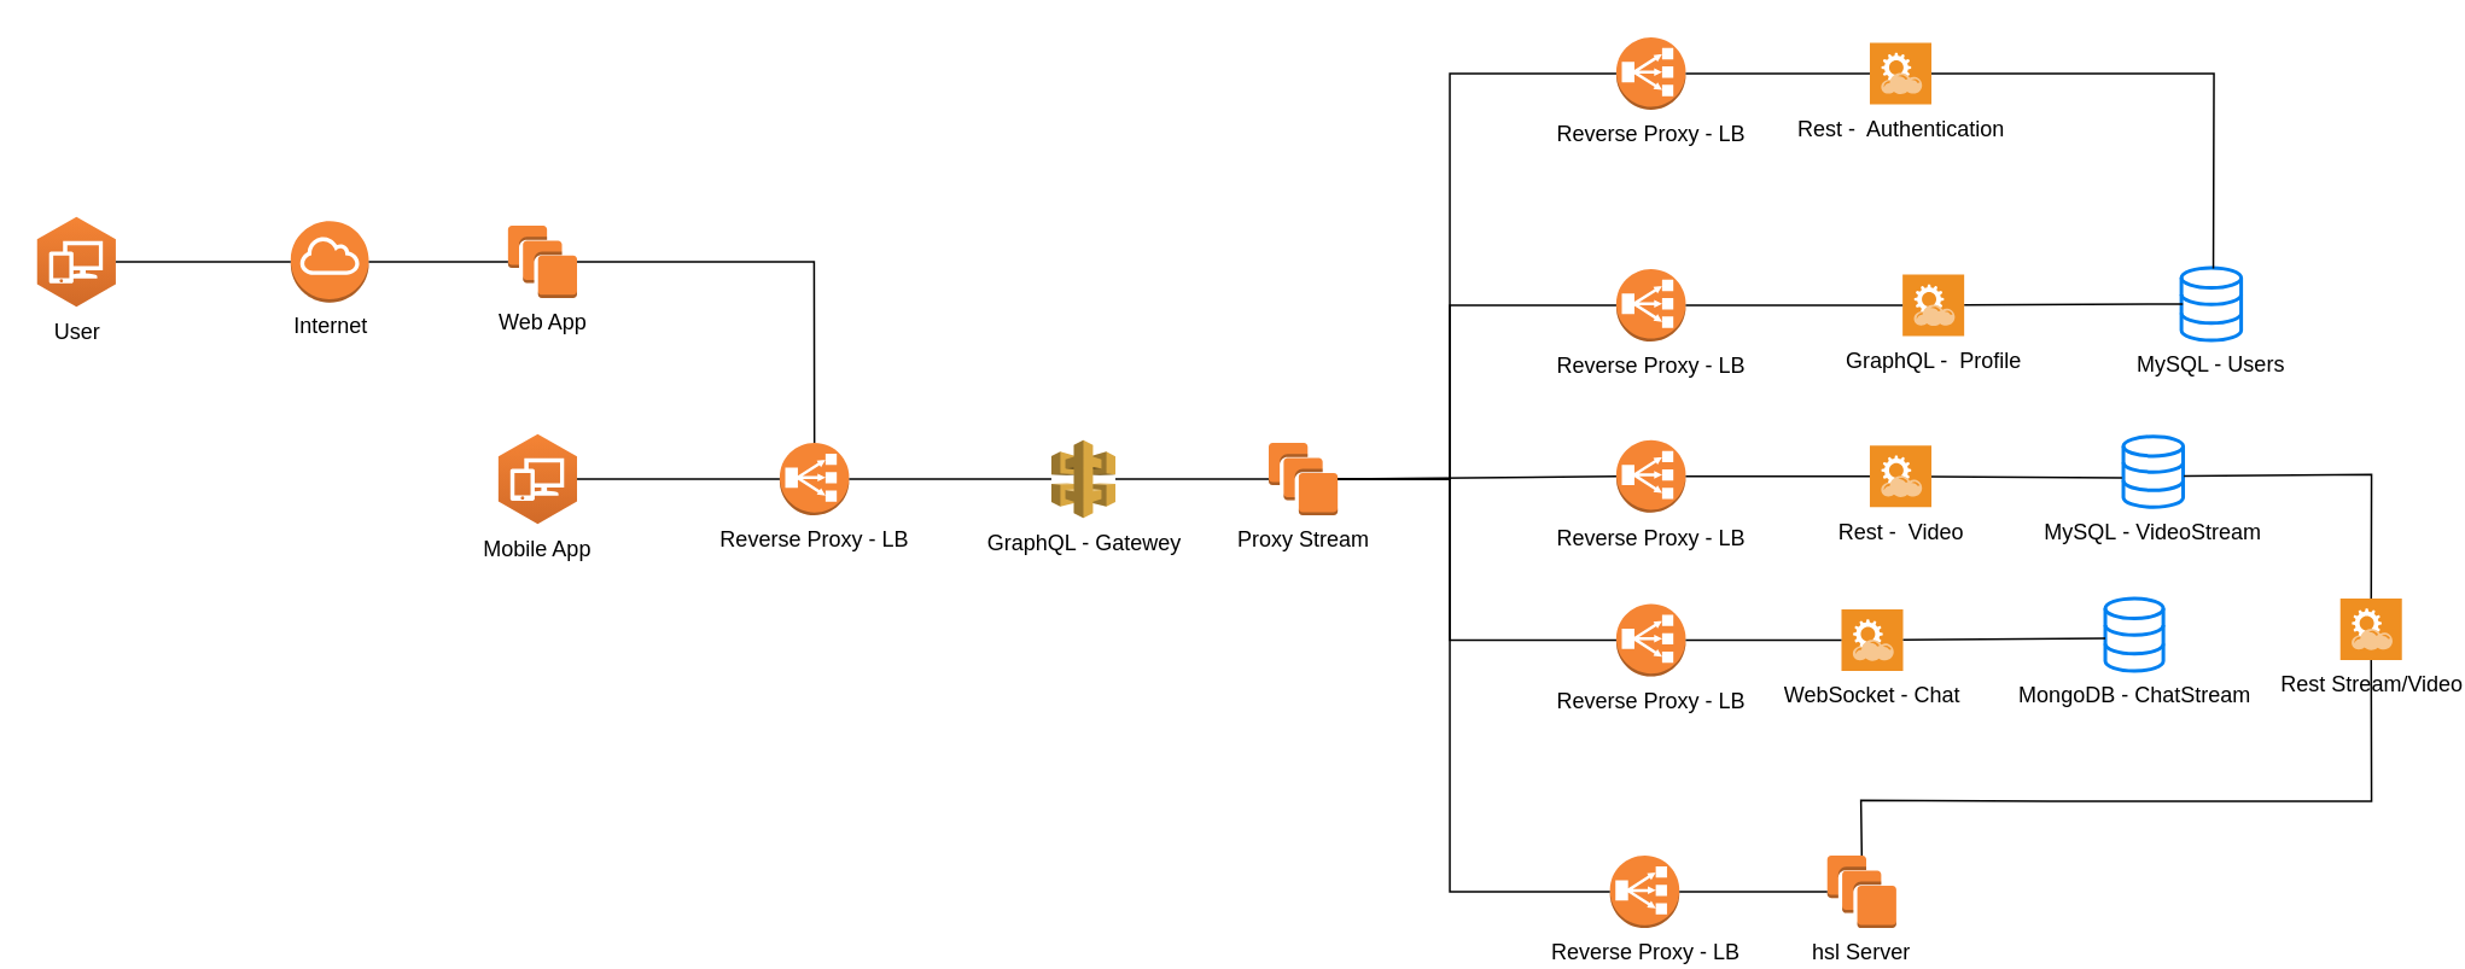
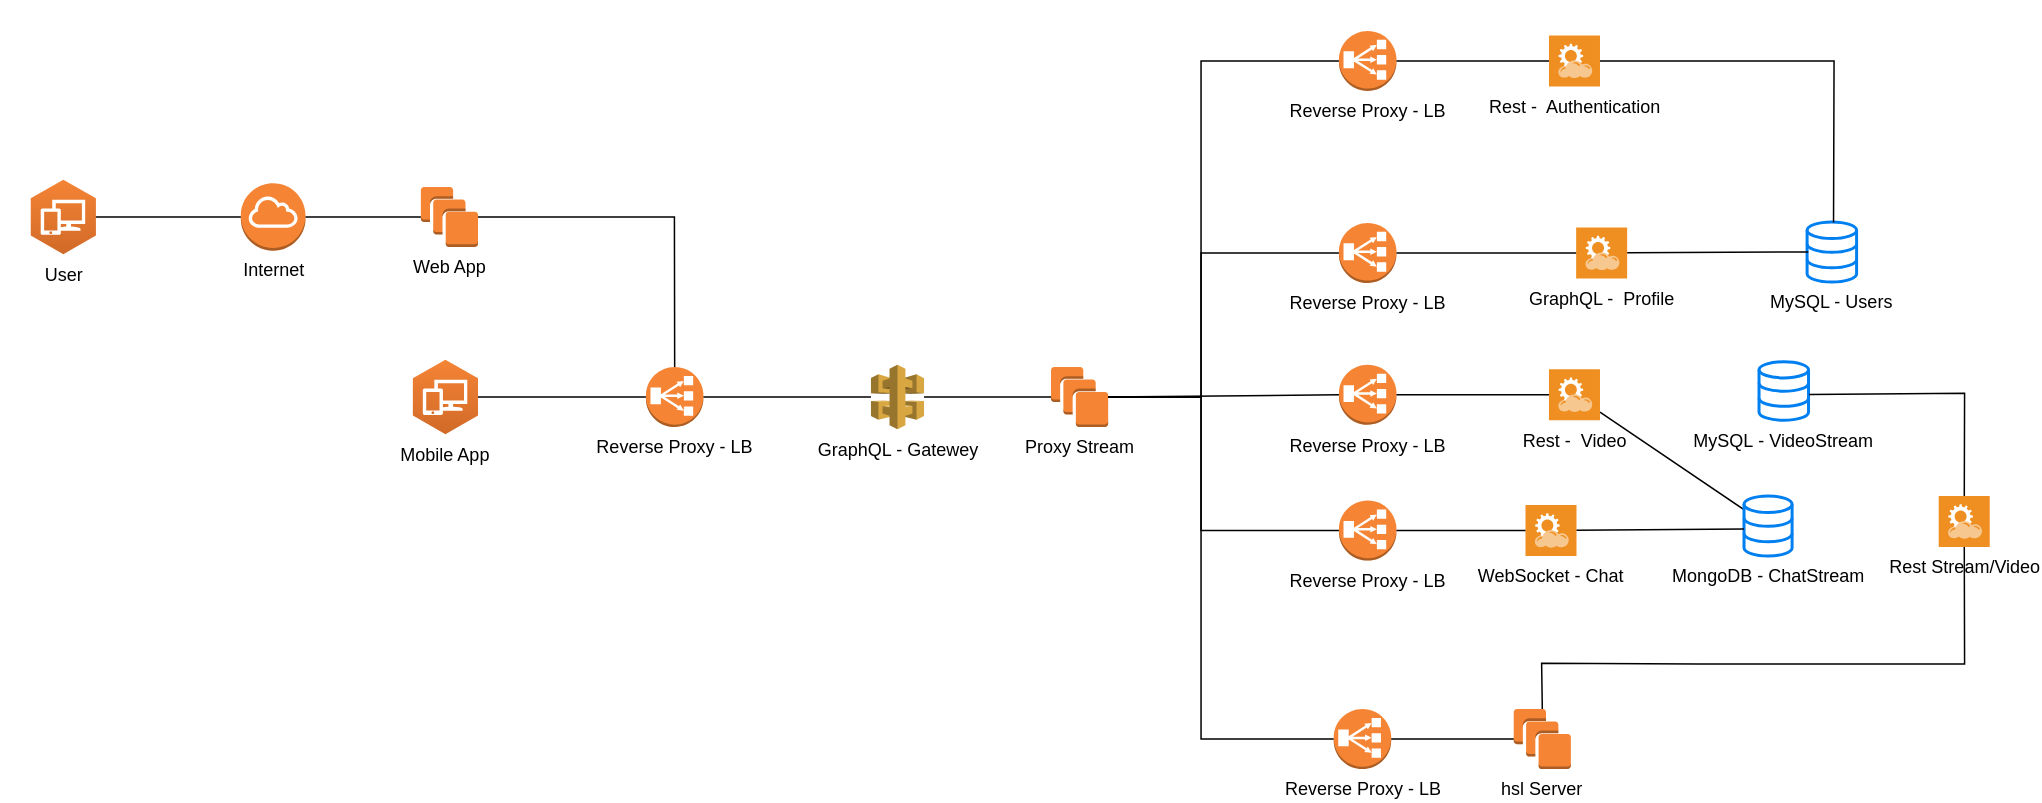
- <mxCell id="8" value="" style="endArrow=none;html=1;rounded=0;entryX=-0.023;entryY=0.585;entryDx=0;entryDy=0;entryPerimeter=0;" parent="1" source="18" target="7" edge="1"><mxGeometry width="50" height="50" relative="1" as="geometry"><mxPoint x="1065.9" y="262.476" as="sourcePoint" /><mxPoint x="1131.9" y="262.51" as="targetPoint" /></mxGeometry></mxCell>
+ <mxCell id="8" value="" style="endArrow=none;html=1;rounded=0;" parent="1" source="18" target="16" edge="1"><mxGeometry width="50" height="50" relative="1" as="geometry"><mxPoint x="1065.9" y="262.476" as="sourcePoint" /><mxPoint x="1131.9" y="262.51" as="targetPoint" /></mxGeometry></mxCell>
